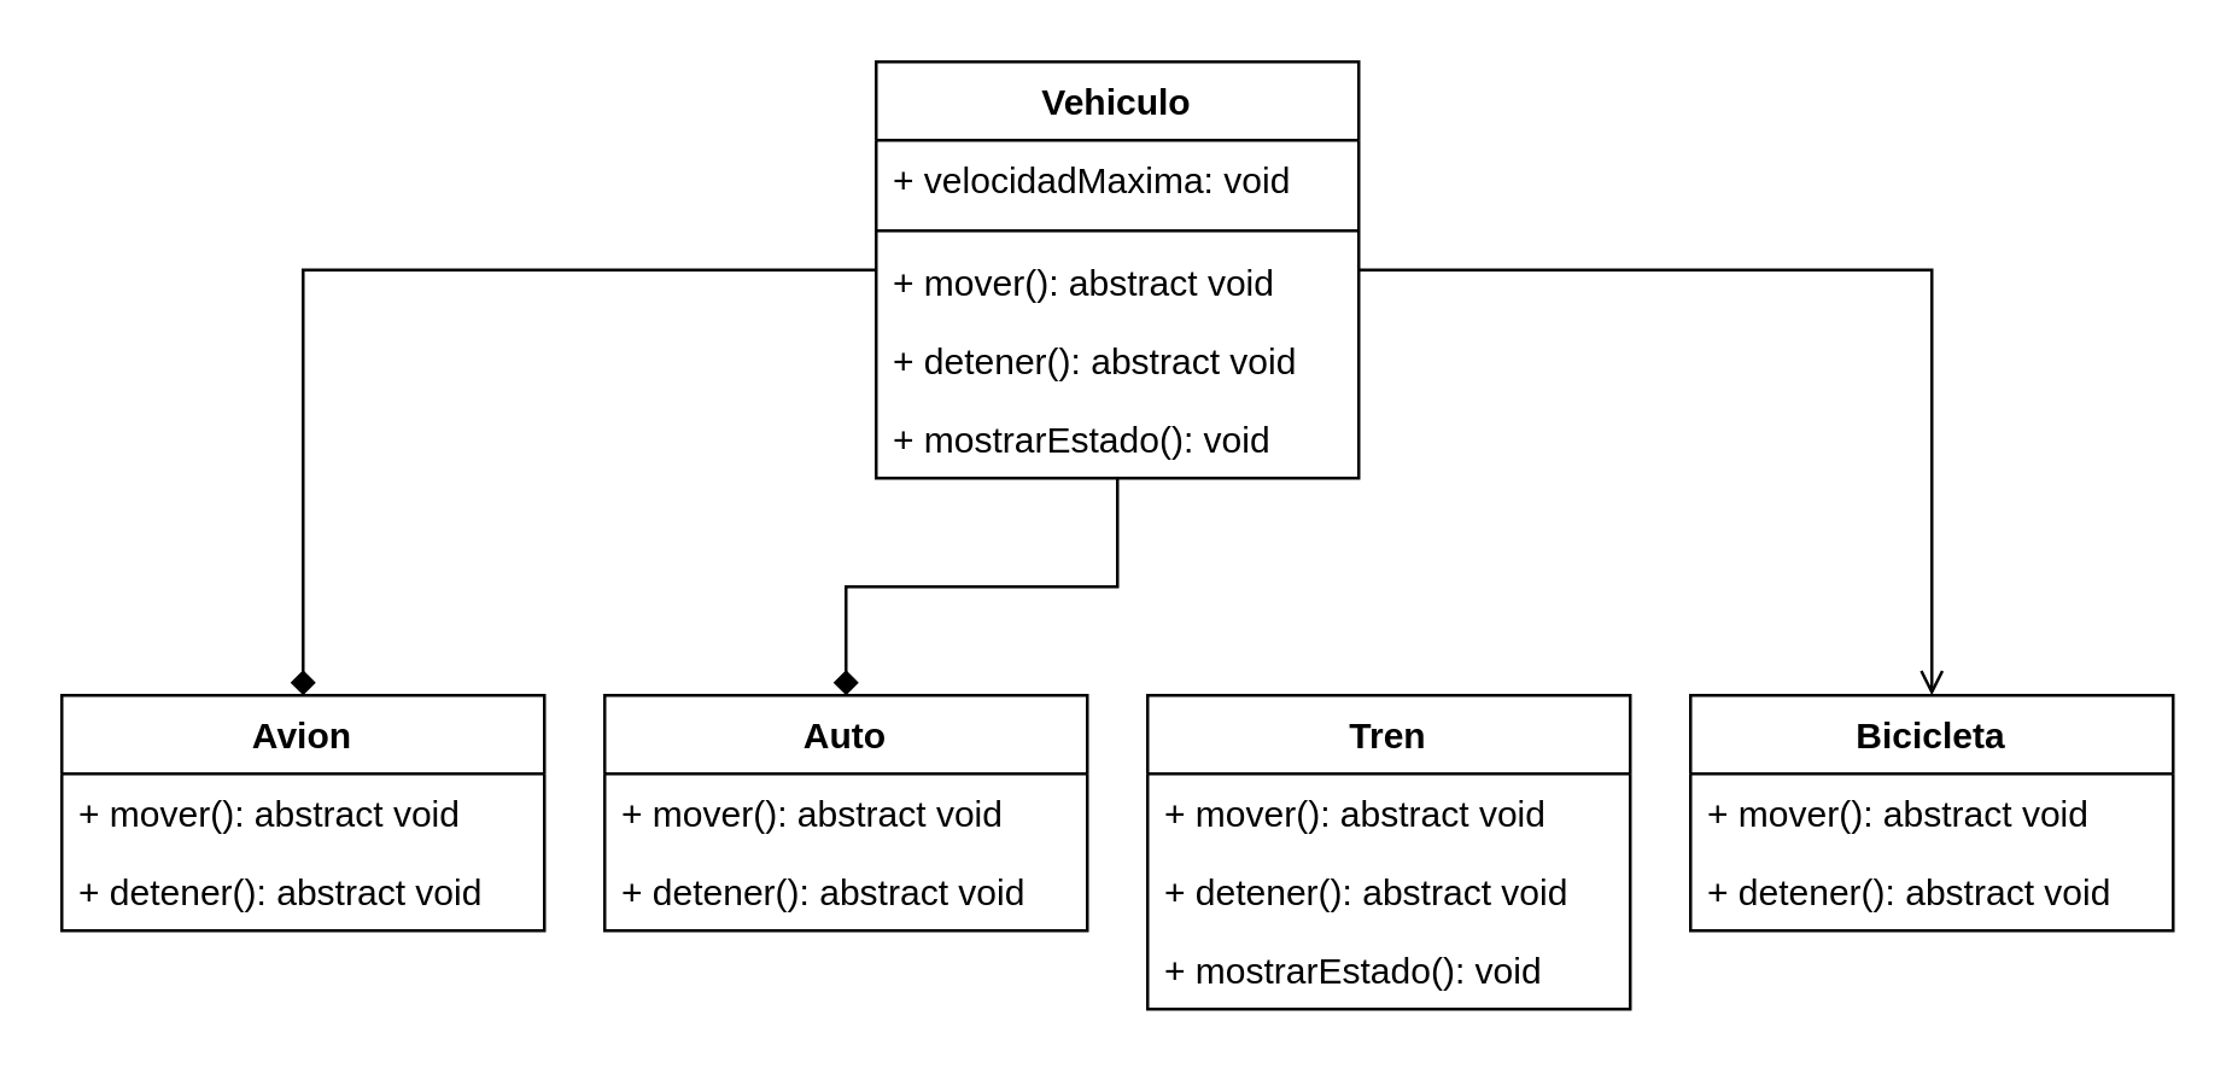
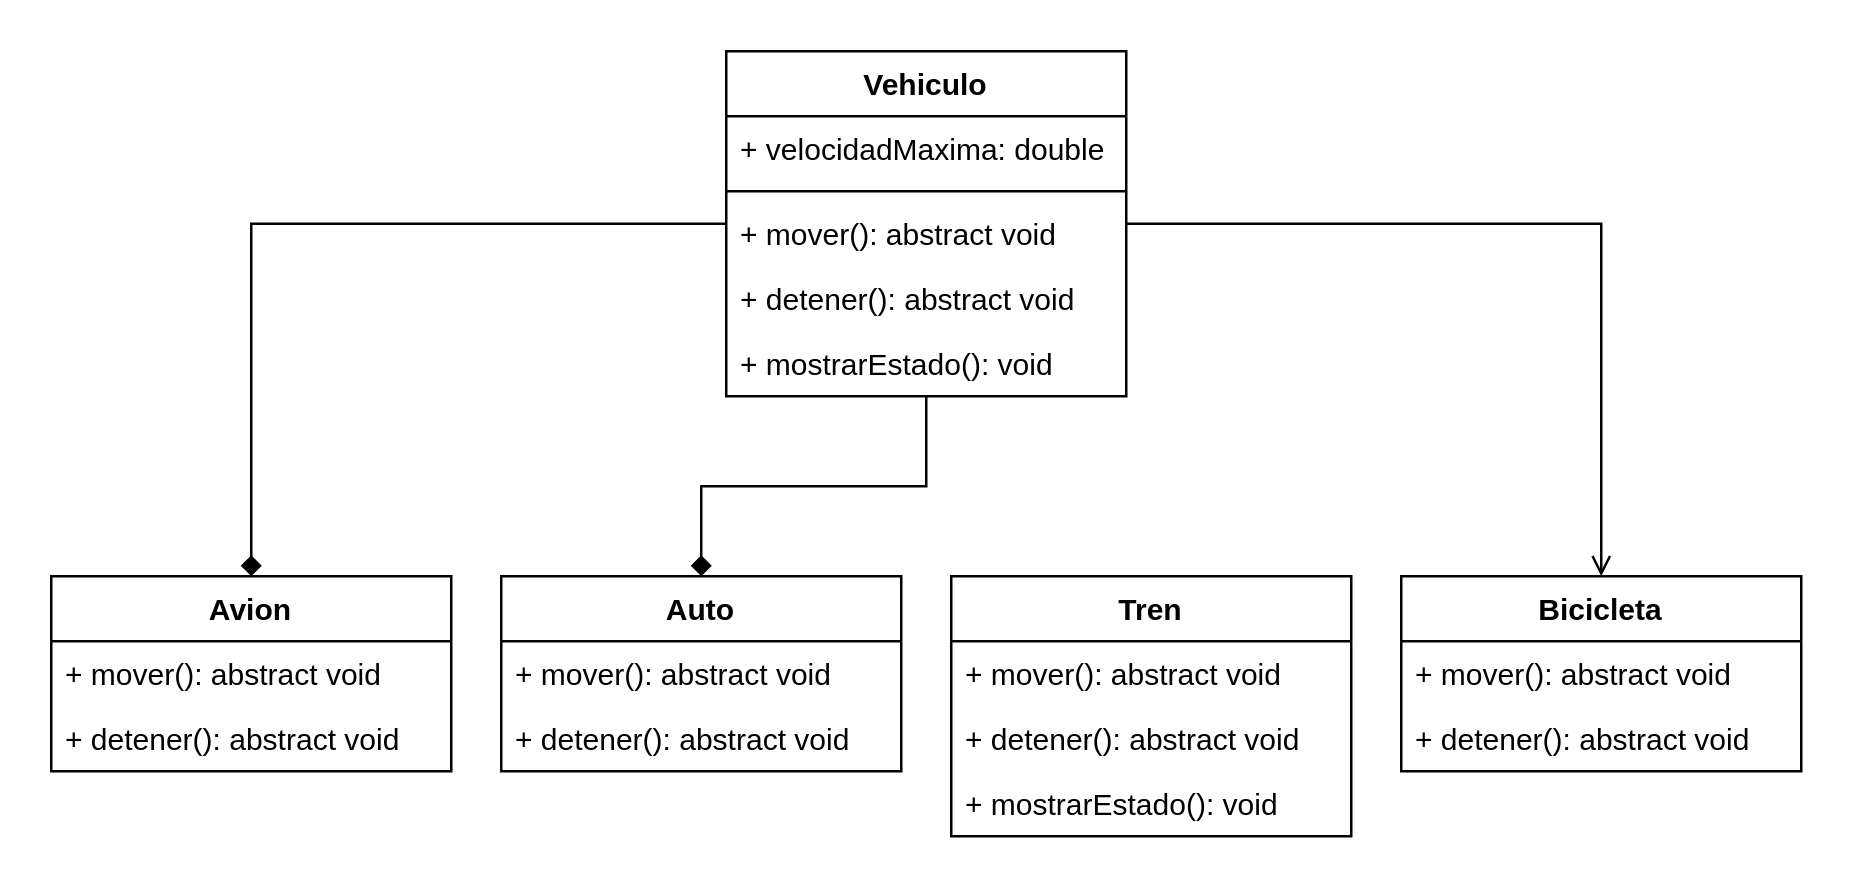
- <mxCell id="6" value="+ velocidadMaxima: void" style="text;strokeColor=none;fillColor=none;align=left;verticalAlign=top;spacingLeft=4;spacingRight=4;overflow=hidden;rotatable=0;points=[[0,0.5],[1,0.5]];portConstraint=eastwest;whiteSpace=wrap;html=1;" vertex="1" parent="5"><mxGeometry y="26" width="160" height="26" as="geometry" /></mxCell>
+ <mxCell id="6" value="+ velocidadMaxima: double" style="text;strokeColor=none;fillColor=none;align=left;verticalAlign=top;spacingLeft=4;spacingRight=4;overflow=hidden;rotatable=0;points=[[0,0.5],[1,0.5]];portConstraint=eastwest;whiteSpace=wrap;html=1;" vertex="1" parent="5"><mxGeometry y="26" width="160" height="26" as="geometry" /></mxCell>
